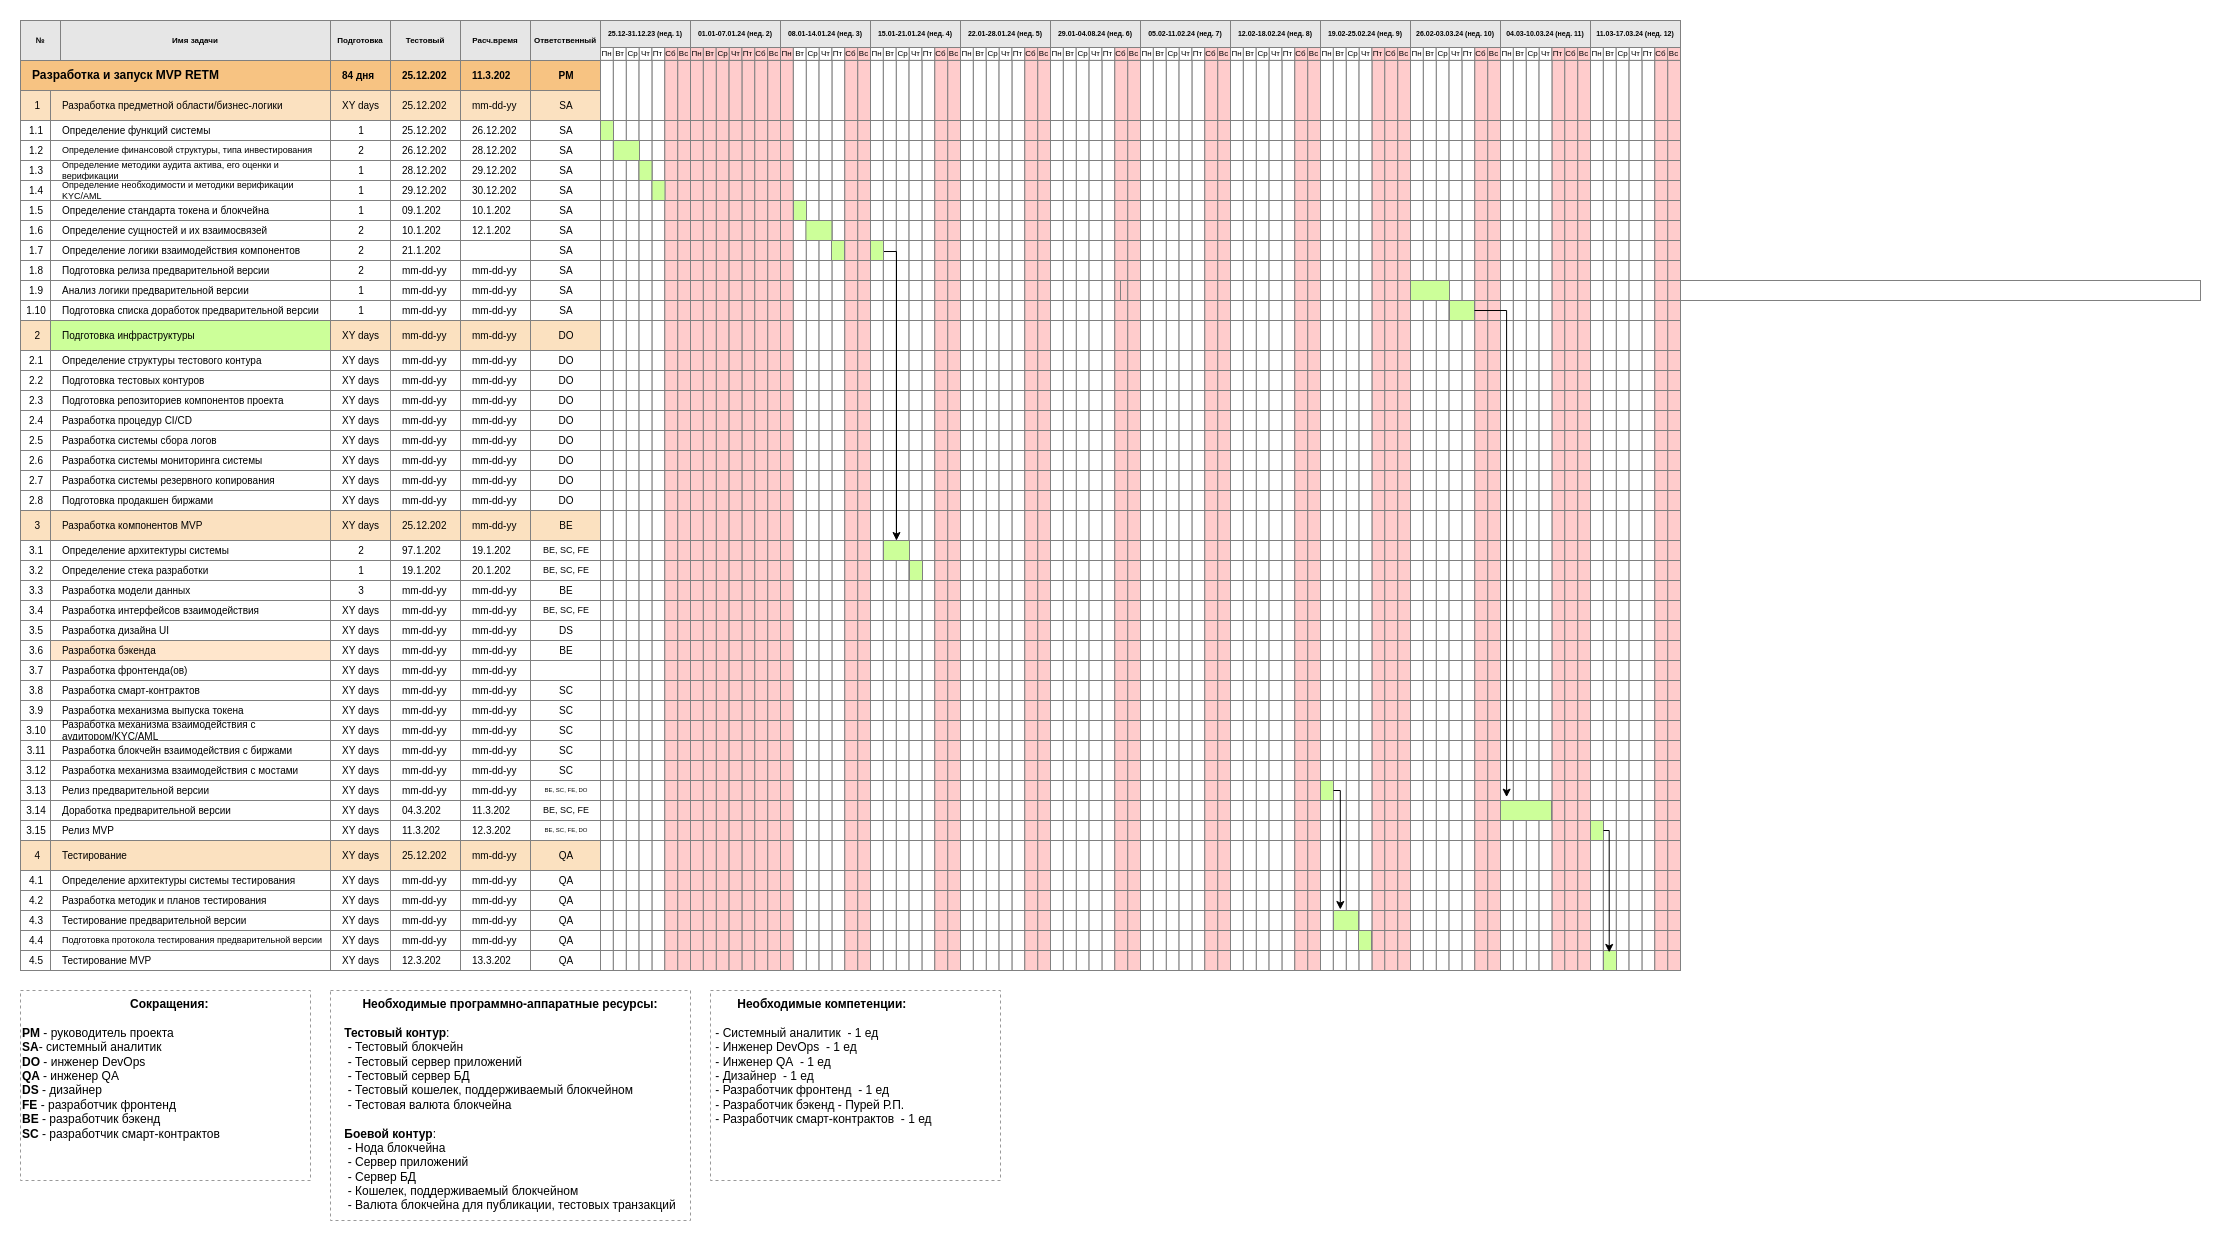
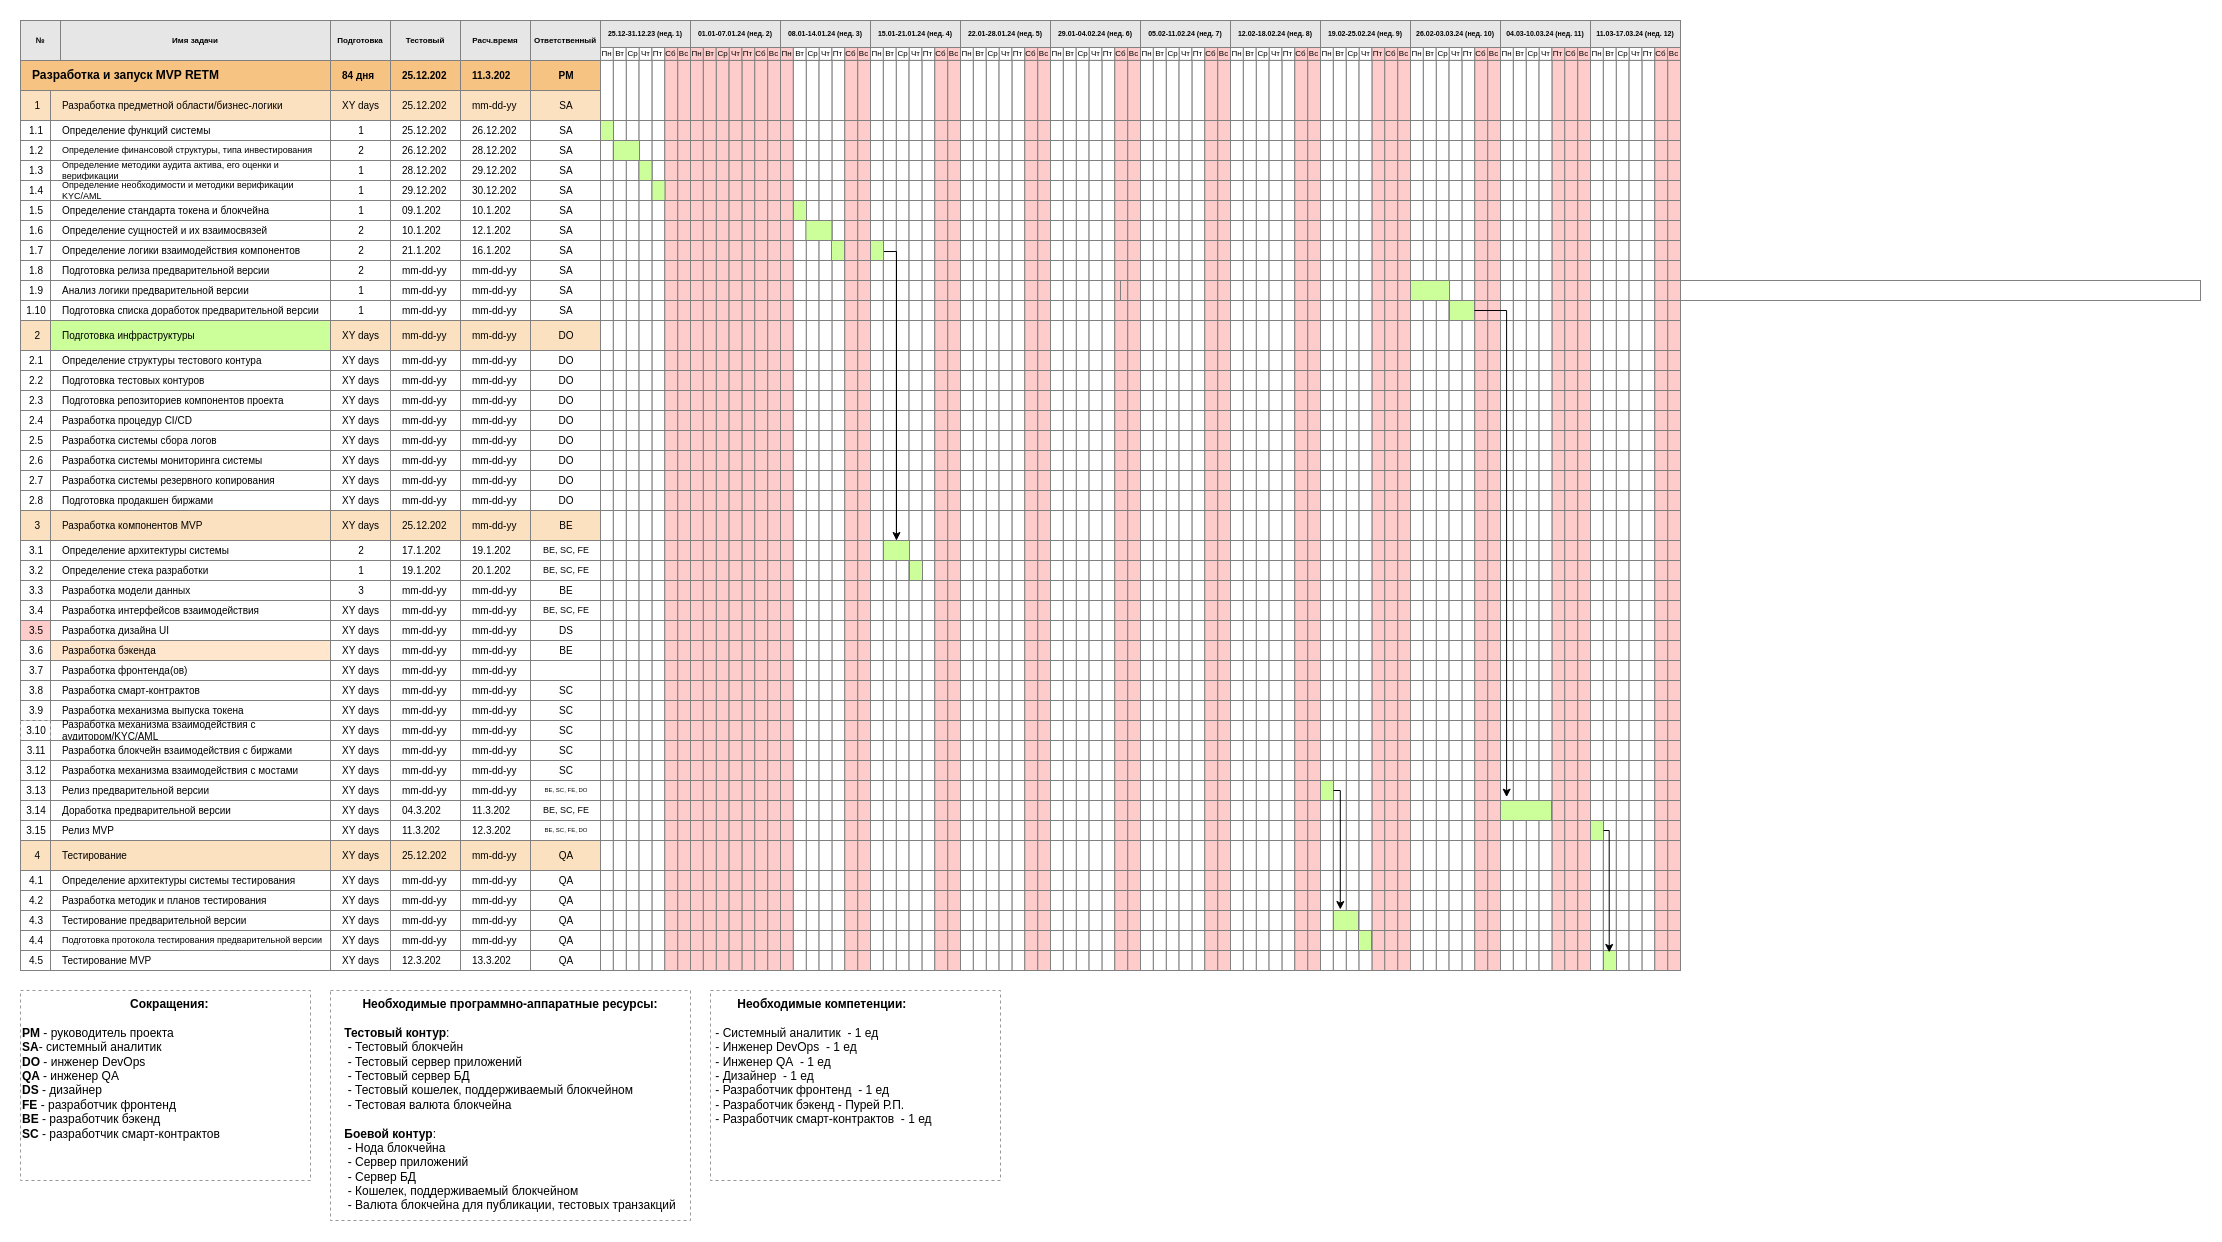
- <mxCell id="404" value="29.01-04.08.24 (нед. 6)" style="rounded=0;whiteSpace=wrap;html=1;strokeColor=#808080;fillColor=#E6E6E6;align=center;fontStyle=1;fontSize=7;" vertex="1" parent="403"><mxGeometry width="90" height="27" as="geometry" /></mxCell>
+ <mxCell id="404" value="29.01-04.02.24 (нед. 6)" style="rounded=0;whiteSpace=wrap;html=1;strokeColor=#808080;fillColor=#E6E6E6;align=center;fontStyle=1;fontSize=7;" vertex="1" parent="403"><mxGeometry width="90" height="27" as="geometry" /></mxCell>
+ <mxCell id="141" value="16.1.202" style="rounded=0;whiteSpace=wrap;html=1;strokeColor=#808080;fillColor=#FFFFFF;align=left;spacingLeft=10;spacingRight=8;fontSize=10;" parent="135" vertex="1"><mxGeometry x="440" width="70" height="20" as="geometry" /></mxCell>
- <mxCell id="80" value="97.1.202" style="rounded=0;whiteSpace=wrap;html=1;strokeColor=#808080;fillColor=#FFFFFF;align=left;spacingLeft=10;spacingRight=8;fontSize=10;" parent="75" vertex="1"><mxGeometry x="370" width="70" height="20" as="geometry" /></mxCell>
+ <mxCell id="80" value="17.1.202" style="rounded=0;whiteSpace=wrap;html=1;strokeColor=#808080;fillColor=#FFFFFF;align=left;spacingLeft=10;spacingRight=8;fontSize=10;" parent="75" vertex="1"><mxGeometry x="370" width="70" height="20" as="geometry" /></mxCell>
- <mxCell id="159" value="3.5" style="rounded=0;whiteSpace=wrap;html=1;strokeColor=#808080;fillColor=#FFFFFF;align=center;spacingLeft=10;spacingRight=8;fontSize=10;" parent="156" vertex="1"><mxGeometry width="30" height="20" as="geometry" /></mxCell>
+ <mxCell id="159" value="3.5" style="rounded=0;whiteSpace=wrap;html=1;strokeColor=#808080;fillColor=#ffcccc;align=center;spacingLeft=10;spacingRight=8;fontSize=10;" parent="156" vertex="1"><mxGeometry width="30" height="20" as="geometry" /></mxCell>
- <mxCell id="292" value="3.10" style="rounded=0;whiteSpace=wrap;html=1;strokeColor=#808080;fillColor=#FFFFFF;align=center;spacingLeft=10;spacingRight=8;fontSize=10;" vertex="1" parent="289"><mxGeometry width="30" height="20" as="geometry" /></mxCell>
+ <mxCell id="292" value="3.10" style="rounded=0;whiteSpace=wrap;html=1;strokeColor=#808080;fillColor=#FFFFFF;align=center;spacingLeft=10;spacingRight=8;fontSize=10;dashed=1;" vertex="1" parent="289"><mxGeometry width="30" height="20" as="geometry" /></mxCell>
